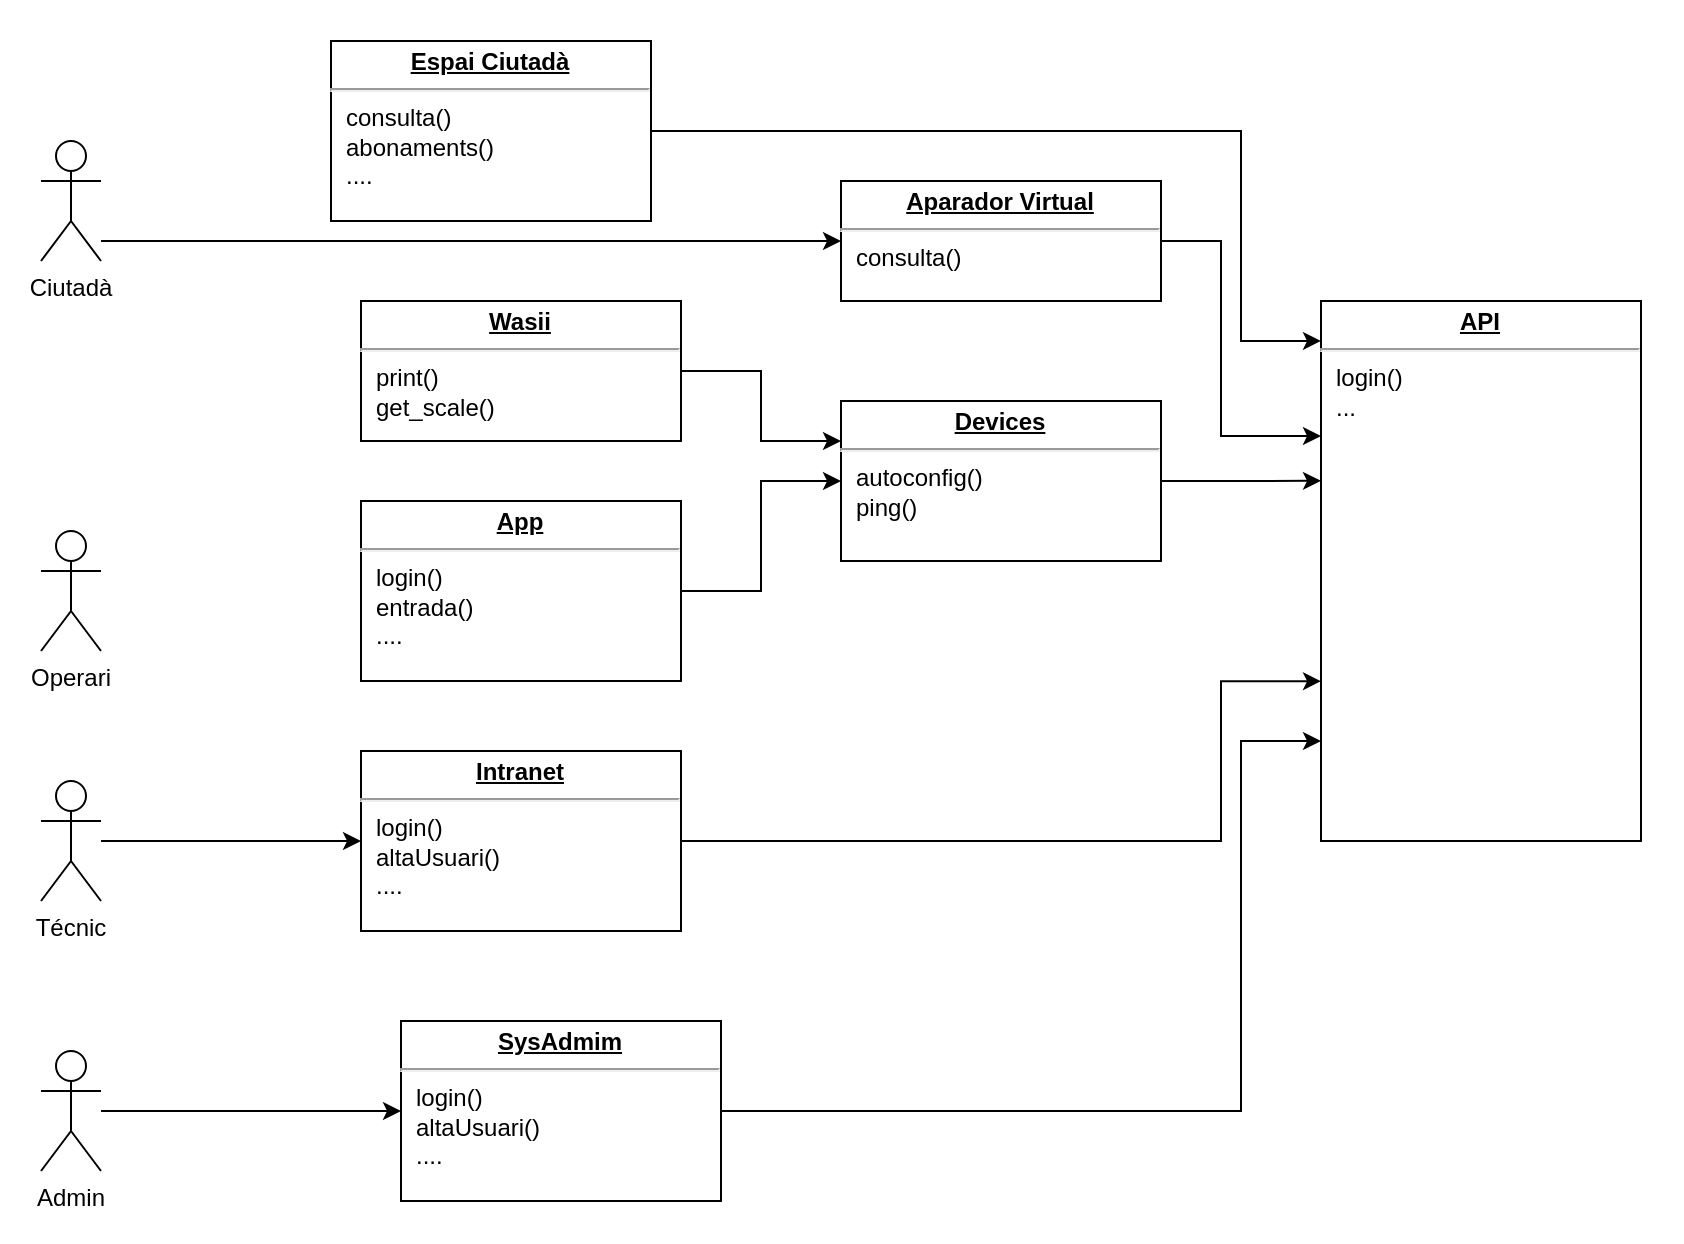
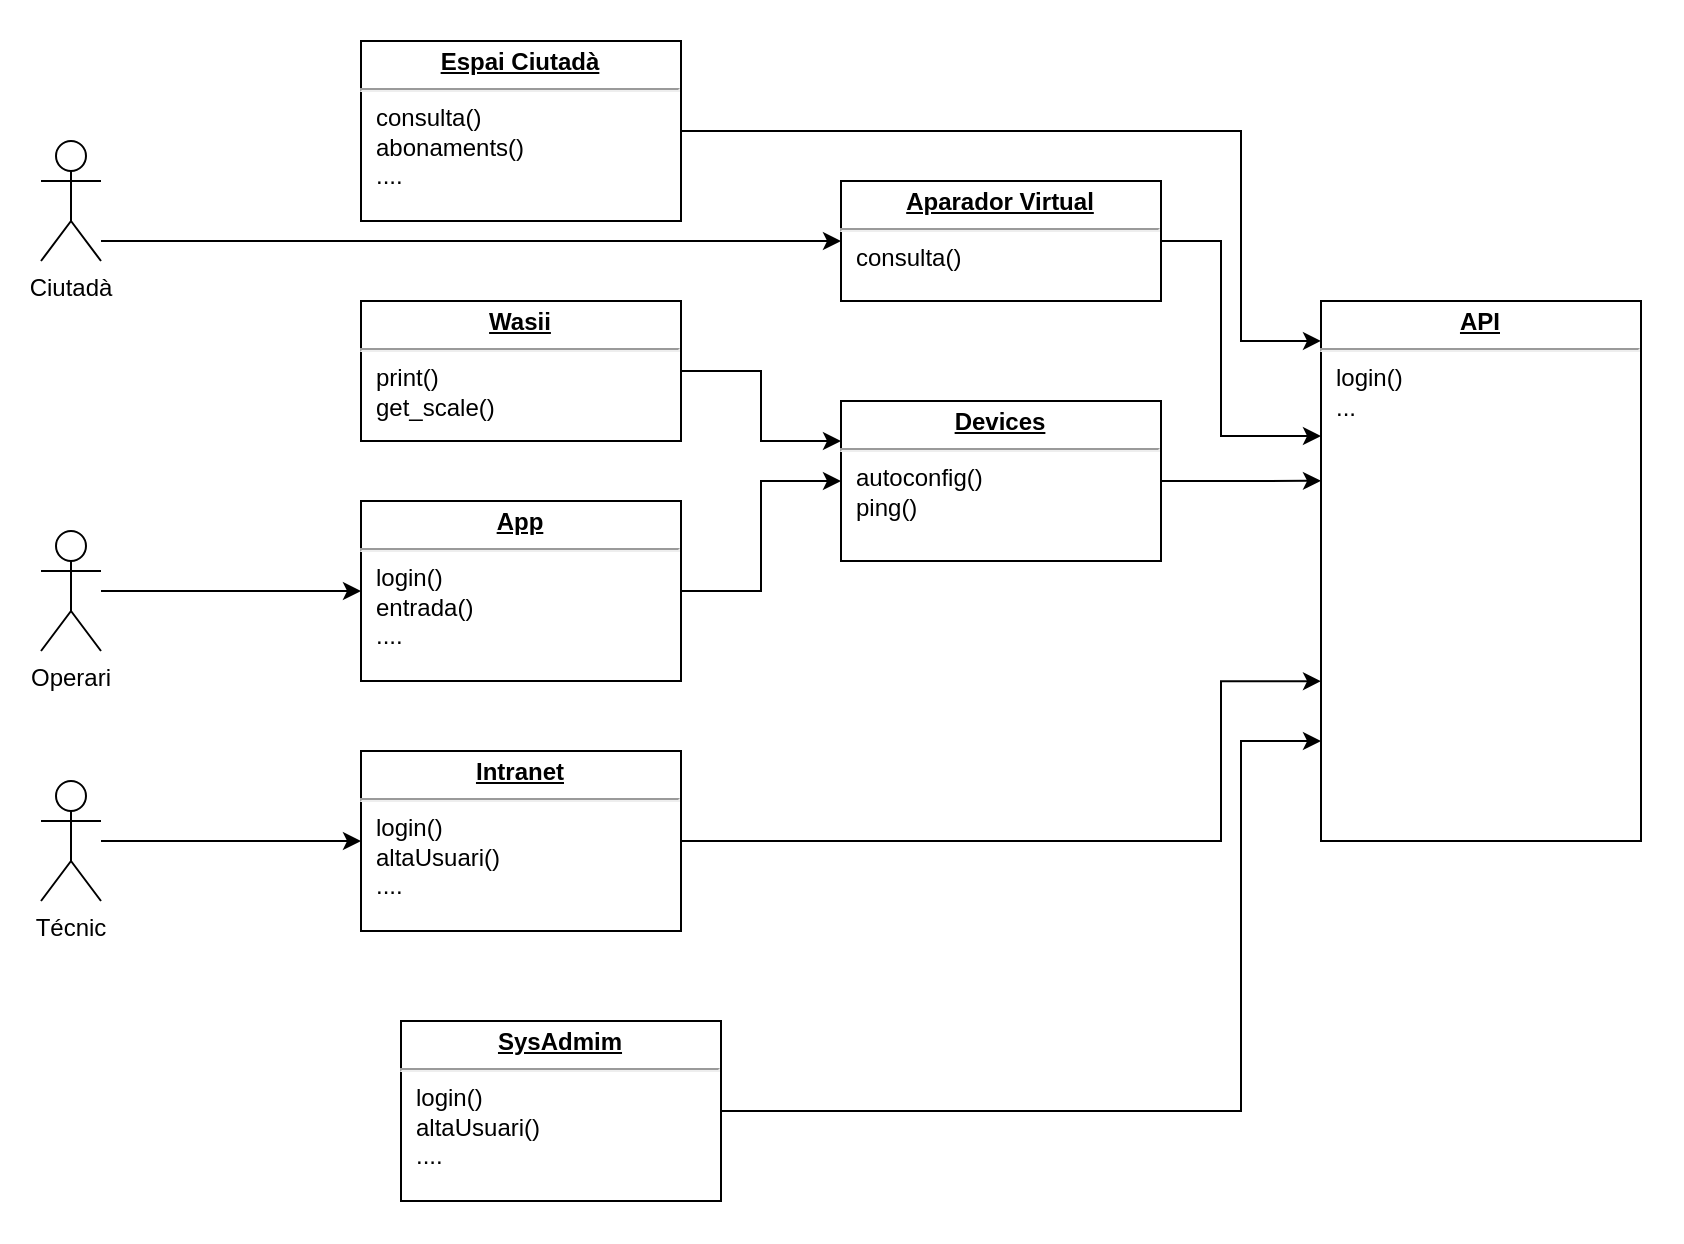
- <mxCell id="11" value="&lt;p style=&quot;margin: 0px ; margin-top: 4px ; text-align: center ; text-decoration: underline&quot;&gt;&lt;b&gt;Espai Ciutadà&lt;/b&gt;&lt;/p&gt;&lt;hr&gt;&lt;p style=&quot;margin: 0px ; margin-left: 8px&quot;&gt;consulta()&lt;br&gt;abonaments()&lt;br&gt;....&lt;/p&gt;" style="verticalAlign=top;align=left;overflow=fill;fontSize=12;fontFamily=Helvetica;html=1;" vertex="1" parent="1"><mxGeometry x="165" y="20" width="160" height="90" as="geometry" /></mxCell>
+ <mxCell id="11" value="&lt;p style=&quot;margin: 0px ; margin-top: 4px ; text-align: center ; text-decoration: underline&quot;&gt;&lt;b&gt;Espai Ciutadà&lt;/b&gt;&lt;/p&gt;&lt;hr&gt;&lt;p style=&quot;margin: 0px ; margin-left: 8px&quot;&gt;consulta()&lt;br&gt;abonaments()&lt;br&gt;....&lt;/p&gt;" style="verticalAlign=top;align=left;overflow=fill;fontSize=12;fontFamily=Helvetica;html=1;" vertex="1" parent="1"><mxGeometry x="180" y="20" width="160" height="90" as="geometry" /></mxCell>
+ <mxCell id="4" style="edgeStyle=orthogonalEdgeStyle;rounded=0;orthogonalLoop=1;jettySize=auto;html=1;entryX=0;entryY=0.5;entryDx=0;entryDy=0;" edge="1" parent="1" source="5" target="17"><mxGeometry relative="1" as="geometry" /></mxCell>
- <mxCell id="7" value="Admin" style="shape=umlActor;verticalLabelPosition=bottom;verticalAlign=top;html=1;" vertex="1" parent="1"><mxGeometry x="20" y="525" width="30" height="60" as="geometry" /></mxCell>
- <mxCell id="6" style="edgeStyle=orthogonalEdgeStyle;rounded=0;orthogonalLoop=1;jettySize=auto;html=1;entryX=0;entryY=0.5;entryDx=0;entryDy=0;" edge="1" parent="1" source="7" target="19"><mxGeometry relative="1" as="geometry" /></mxCell>
